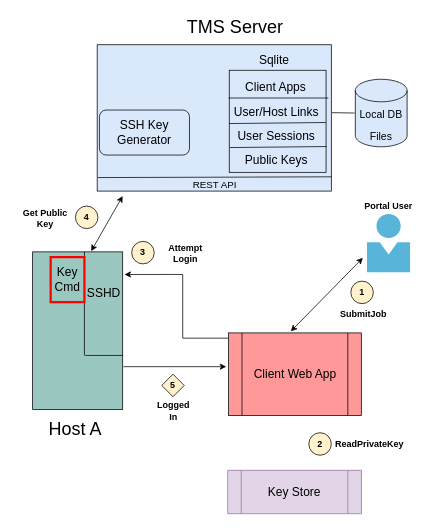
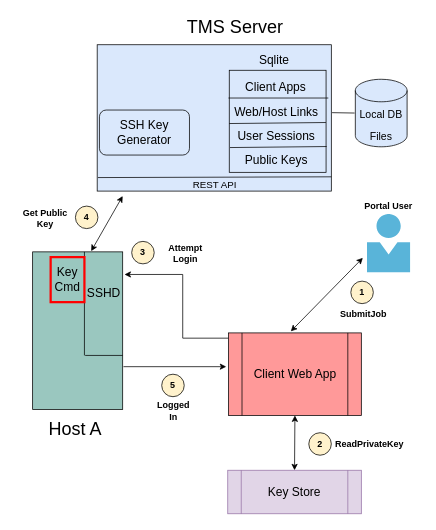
- <mxCell id="10" value="User/Host Links" style="text;html=1;strokeColor=none;fillColor=none;align=center;verticalAlign=middle;whiteSpace=wrap;rounded=0;fontSize=16;" parent="1" vertex="1"><mxGeometry x="298" y="133" width="140" height="30" as="geometry" /></mxCell>
+ <mxCell id="10" value="Web/Host Links" style="text;html=1;strokeColor=none;fillColor=none;align=center;verticalAlign=middle;whiteSpace=wrap;rounded=0;fontSize=16;" parent="1" vertex="1"><mxGeometry x="298" y="133" width="140" height="30" as="geometry" /></mxCell>
- <mxCell id="40" value="&lt;b&gt;5&lt;/b&gt;" style="rhombus;whiteSpace=wrap;html=1;aspect=fixed;fillColor=#FFF2CC;" parent="1" vertex="1"><mxGeometry x="215" y="498" width="30" height="30" as="geometry" /></mxCell>
+ <mxCell id="40" value="&lt;b&gt;5&lt;/b&gt;" style="ellipse;whiteSpace=wrap;html=1;aspect=fixed;fillColor=#FFF2CC;" parent="1" vertex="1"><mxGeometry x="215" y="498" width="30" height="30" as="geometry" /></mxCell>
+ <mxCell id="37" value="" style="endArrow=classic;html=1;rounded=0;fontSize=16;startArrow=classic;startFill=1;endFill=1;exitX=0.5;exitY=0;exitDx=0;exitDy=0;entryX=0.5;entryY=1;entryDx=0;entryDy=0;" parent="1" source="43" edge="1" target="21"><mxGeometry width="50" height="50" relative="1" as="geometry"><mxPoint x="370.86" y="637" as="sourcePoint" /><mxPoint x="664.86" y="557" as="targetPoint" /></mxGeometry></mxCell>
